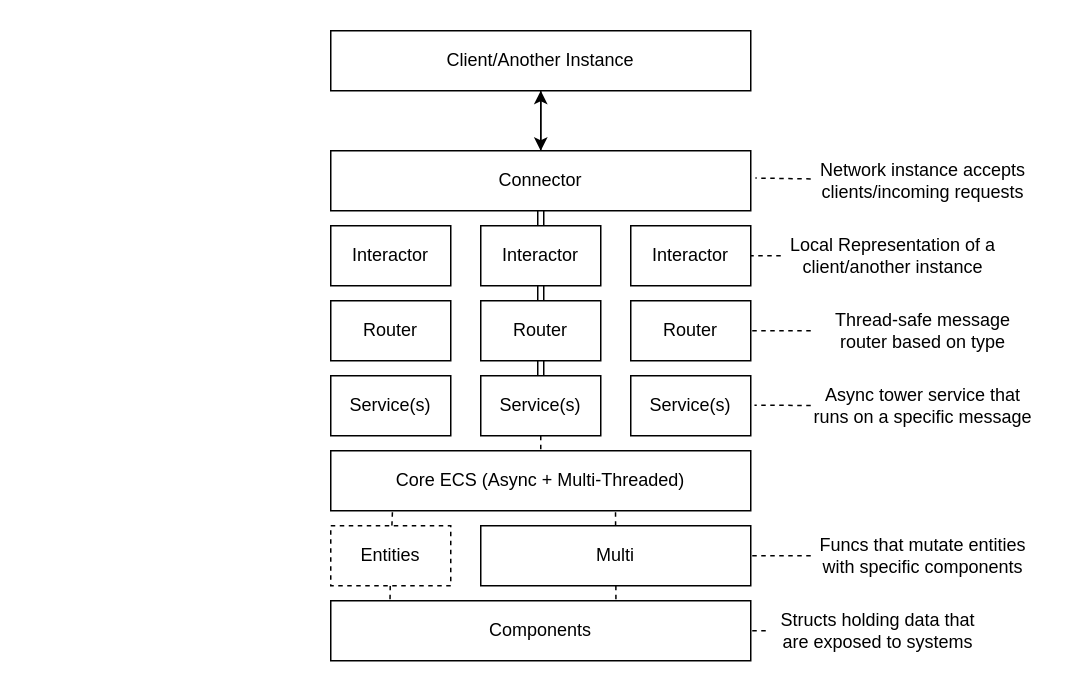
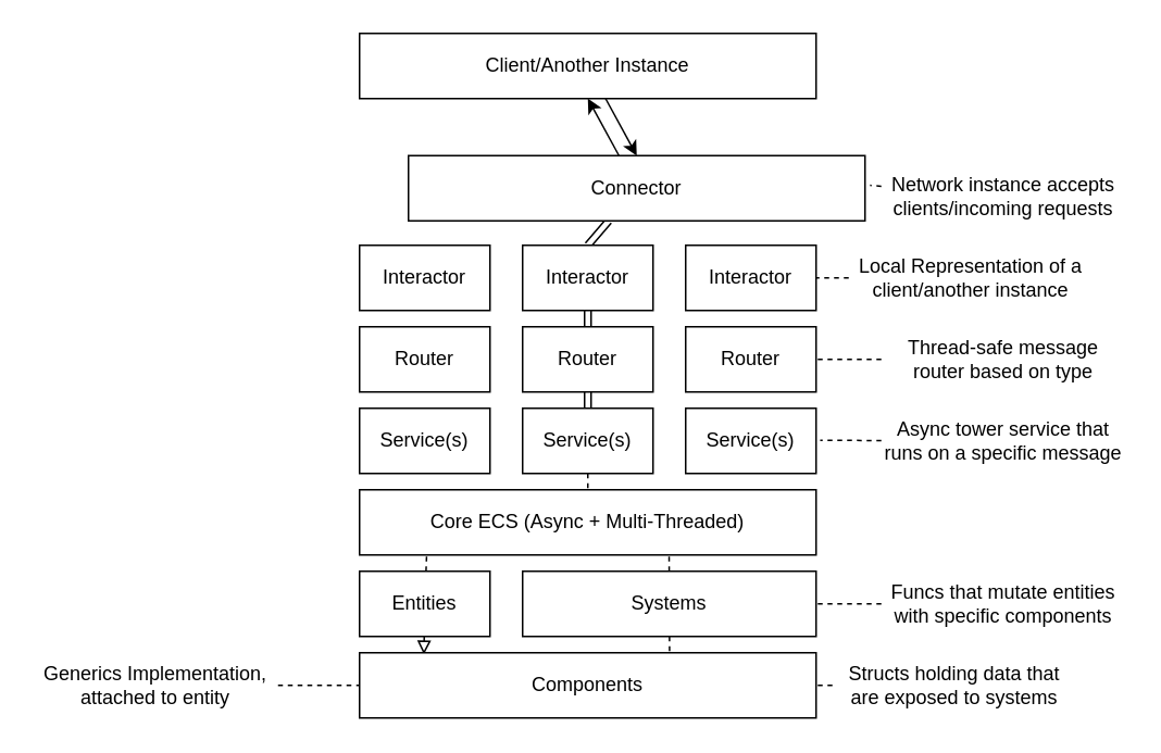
- <mxCell id="4" value="Connector" style="rounded=0;whiteSpace=wrap;html=1;" vertex="1" parent="1"><mxGeometry x="220" y="100" width="280" height="40" as="geometry" /></mxCell>
+ <mxCell id="4" value="Connector" style="rounded=0;whiteSpace=wrap;html=1;" vertex="1" parent="1"><mxGeometry x="250" y="95" width="280" height="40" as="geometry" /></mxCell>
- <mxCell id="30" value="Entities" style="rounded=0;whiteSpace=wrap;html=1;dashed=1;" vertex="1" parent="1"><mxGeometry x="220" y="350" width="80" height="40" as="geometry" /></mxCell>
+ <mxCell id="30" value="Entities" style="rounded=0;whiteSpace=wrap;html=1;" vertex="1" parent="1"><mxGeometry x="220" y="350" width="80" height="40" as="geometry" /></mxCell>
- <mxCell id="33" value="Multi" style="rounded=0;whiteSpace=wrap;html=1;" vertex="1" parent="1"><mxGeometry x="320" y="350" width="180" height="40" as="geometry" /></mxCell>
+ <mxCell id="33" value="Systems" style="rounded=0;whiteSpace=wrap;html=1;" vertex="1" parent="1"><mxGeometry x="320" y="350" width="180" height="40" as="geometry" /></mxCell>
- <mxCell id="29" style="edgeStyle=none;rounded=0;orthogonalLoop=1;jettySize=auto;html=1;entryX=0.141;entryY=0.026;entryDx=0;entryDy=0;entryPerimeter=0;dashed=1;endArrow=none;endFill=0;" edge="1" parent="1" source="30" target="34"><mxGeometry relative="1" as="geometry" /></mxCell>
+ <mxCell id="29" style="edgeStyle=none;rounded=0;orthogonalLoop=1;jettySize=auto;html=1;entryX=0.141;entryY=0.026;entryDx=0;entryDy=0;entryPerimeter=0;dashed=1;endArrow=block;endFill=0;" edge="1" parent="1" source="30" target="34"><mxGeometry relative="1" as="geometry" /></mxCell>
+ <mxCell id="40" value="Generics Implementation, attached to entity" style="text;html=1;strokeColor=none;fillColor=none;align=center;verticalAlign=middle;whiteSpace=wrap;rounded=0;" vertex="1" parent="1"><mxGeometry x="20" y="400" width="150" height="40" as="geometry" /></mxCell>
+ <mxCell id="39" style="edgeStyle=none;rounded=0;orthogonalLoop=1;jettySize=auto;html=1;entryX=0;entryY=0.5;entryDx=0;entryDy=0;dashed=1;endArrow=none;endFill=0;" edge="1" parent="1" source="40" target="34"><mxGeometry relative="1" as="geometry" /></mxCell>
